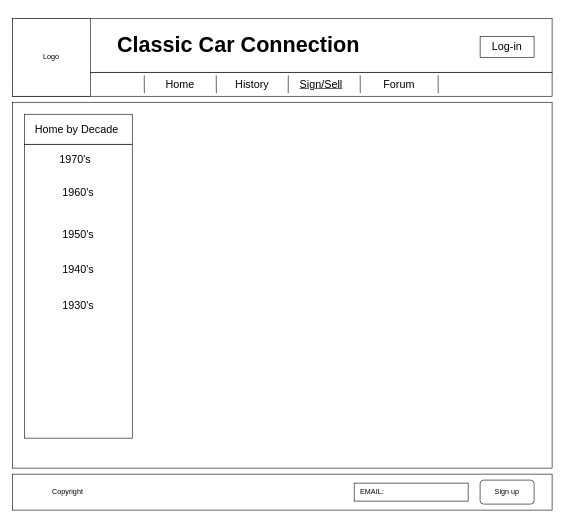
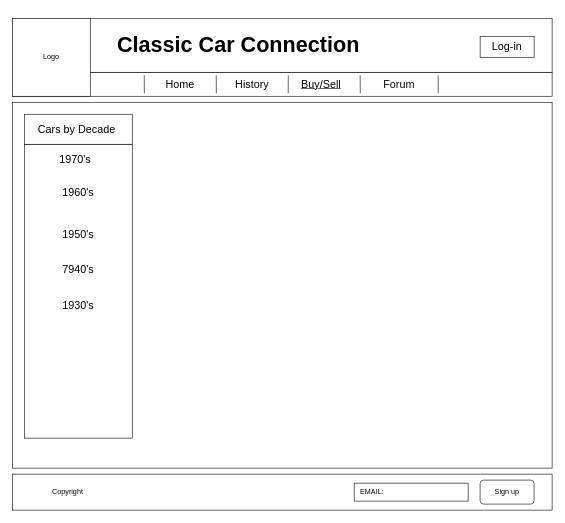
- <mxCell id="9" value="&lt;u&gt;Sign/Sell&lt;/u&gt;" style="text;html=1;strokeColor=none;fillColor=none;align=center;verticalAlign=middle;whiteSpace=wrap;rounded=0;fontSize=18;" parent="1" vertex="1"><mxGeometry x="480" y="125" width="110" height="30" as="geometry" /></mxCell>
+ <mxCell id="9" value="&lt;u&gt;Buy/Sell&lt;/u&gt;" style="text;html=1;strokeColor=none;fillColor=none;align=center;verticalAlign=middle;whiteSpace=wrap;rounded=0;fontSize=18;" parent="1" vertex="1"><mxGeometry x="480" y="125" width="110" height="30" as="geometry" /></mxCell>
- <mxCell id="32" value="&lt;span style=&quot;font-size: 18px&quot;&gt;Home by Decade&lt;/span&gt;" style="text;html=1;strokeColor=none;fillColor=none;align=center;verticalAlign=middle;whiteSpace=wrap;rounded=0;" vertex="1" parent="1"><mxGeometry x="55" y="200" width="145" height="30" as="geometry" /></mxCell>
+ <mxCell id="32" value="&lt;span style=&quot;font-size: 18px&quot;&gt;Cars by Decade&lt;/span&gt;" style="text;html=1;strokeColor=none;fillColor=none;align=center;verticalAlign=middle;whiteSpace=wrap;rounded=0;" vertex="1" parent="1"><mxGeometry x="55" y="200" width="145" height="30" as="geometry" /></mxCell>
- <mxCell id="29" value="1940's" style="text;html=1;strokeColor=none;fillColor=none;align=center;verticalAlign=middle;whiteSpace=wrap;rounded=0;fontSize=18;" vertex="1" parent="1"><mxGeometry x="65" y="435" width="130" height="30" as="geometry" /></mxCell>
+ <mxCell id="29" value="7940's" style="text;html=1;strokeColor=none;fillColor=none;align=center;verticalAlign=middle;whiteSpace=wrap;rounded=0;fontSize=18;" vertex="1" parent="1"><mxGeometry x="65" y="435" width="130" height="30" as="geometry" /></mxCell>
